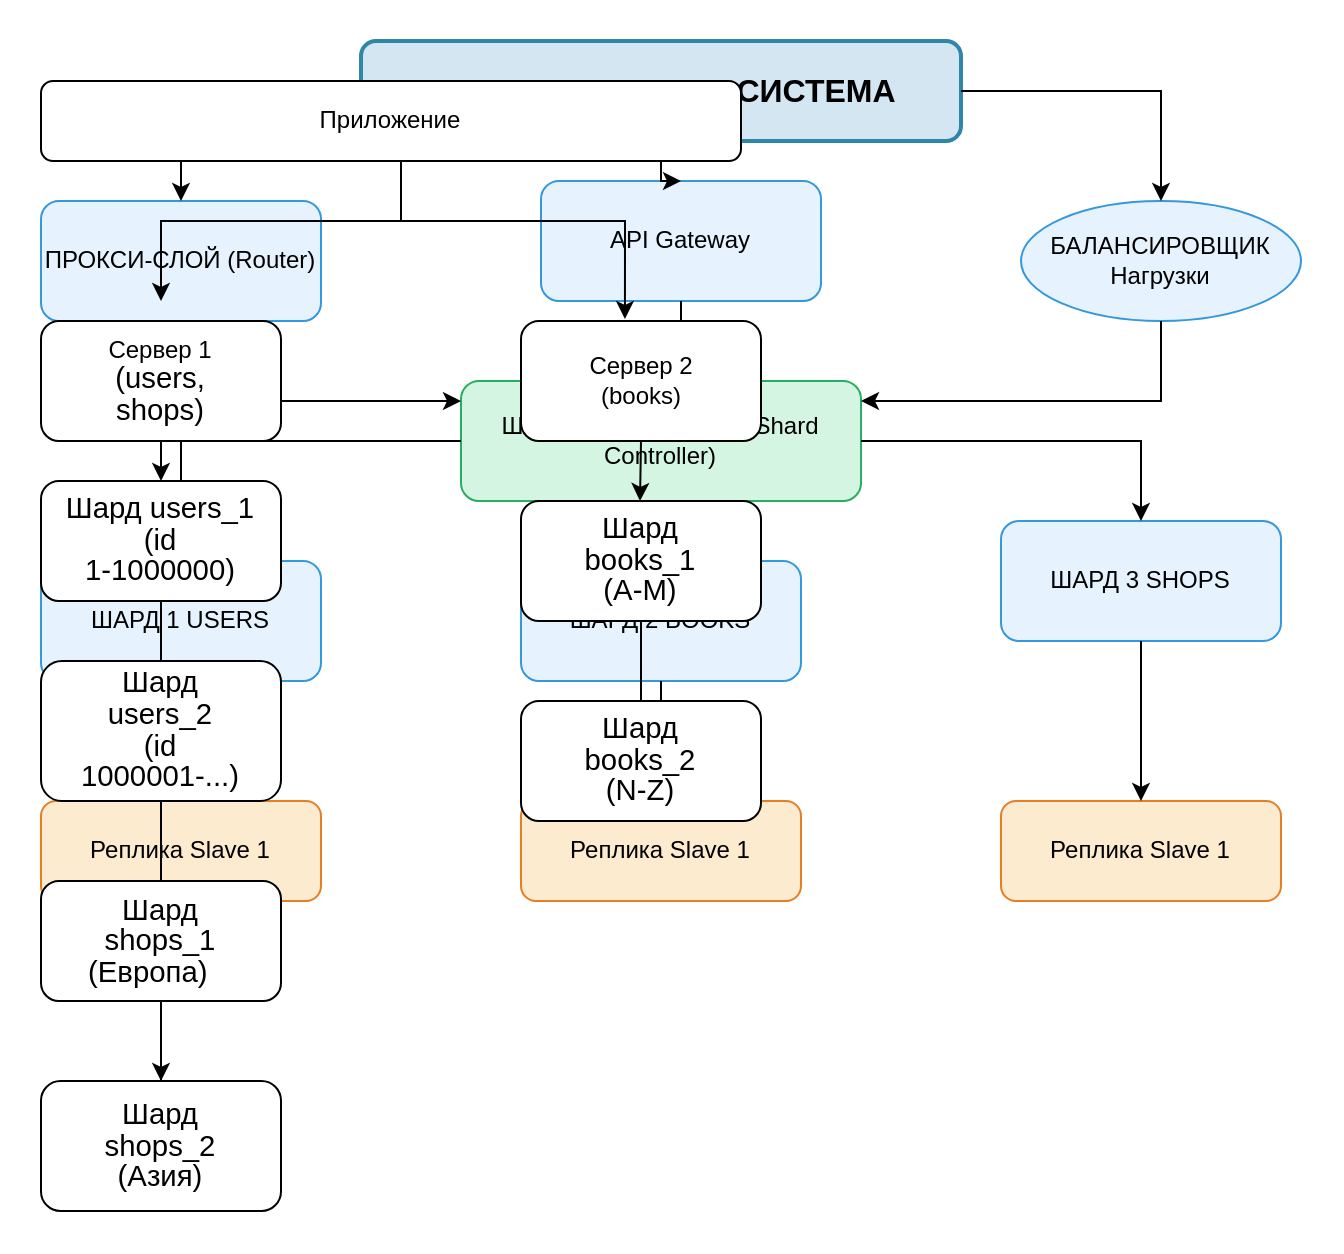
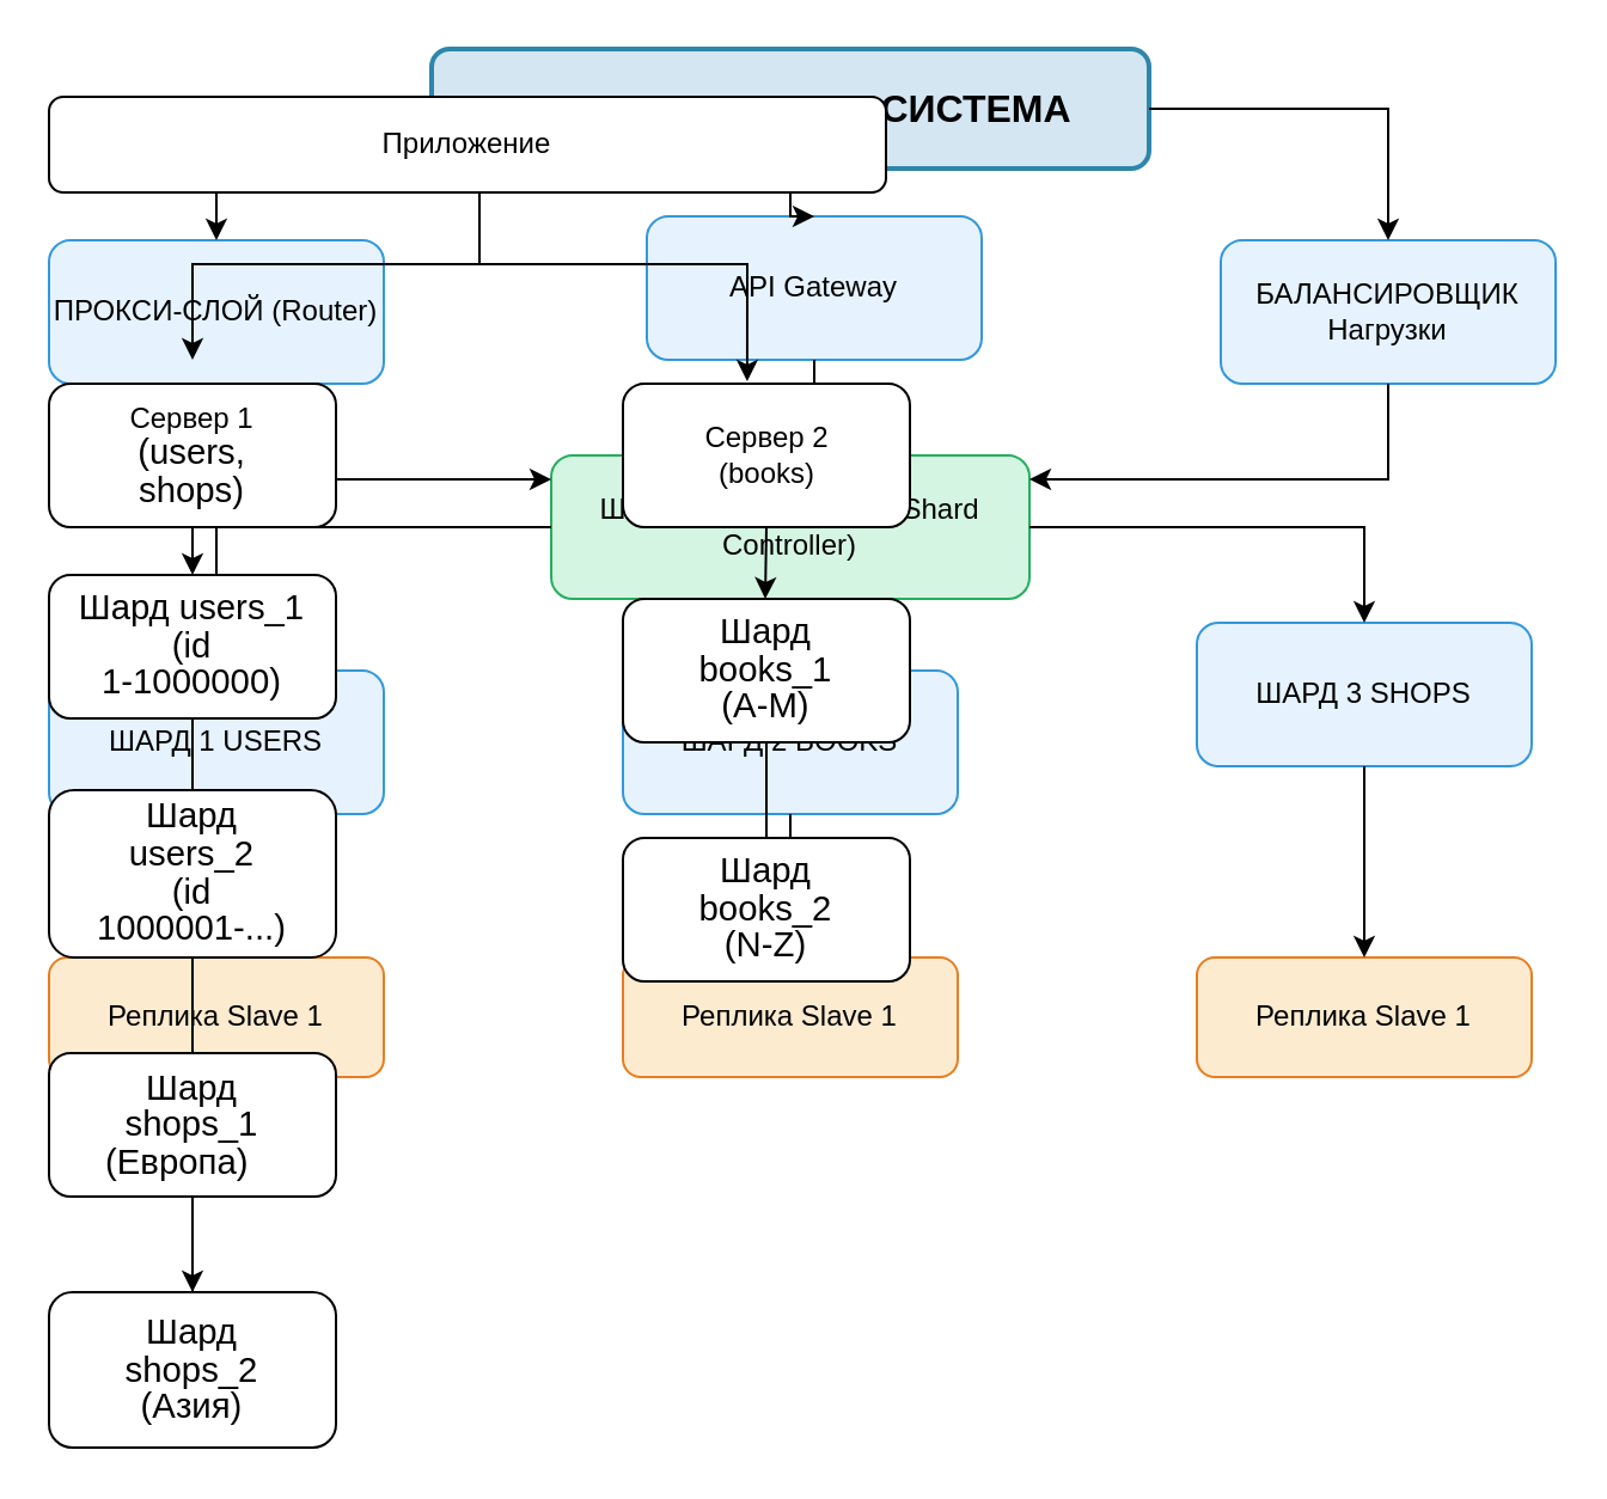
- <mxCell id="5" value="БАЛАНСИРОВЩИК Нагрузки" style="ellipse;whiteSpace=wrap;html=1;fillColor=#e6f3ff;strokeColor=#3498db;strokeWidth=1;" vertex="1" parent="1"><mxGeometry x="510" y="100" width="140" height="60" as="geometry" /></mxCell>
+ <mxCell id="5" value="БАЛАНСИРОВЩИК Нагрузки" style="rounded=1;whiteSpace=wrap;html=1;fillColor=#e6f3ff;strokeColor=#3498db;strokeWidth=1;" vertex="1" parent="1"><mxGeometry x="510" y="100" width="140" height="60" as="geometry" /></mxCell>
